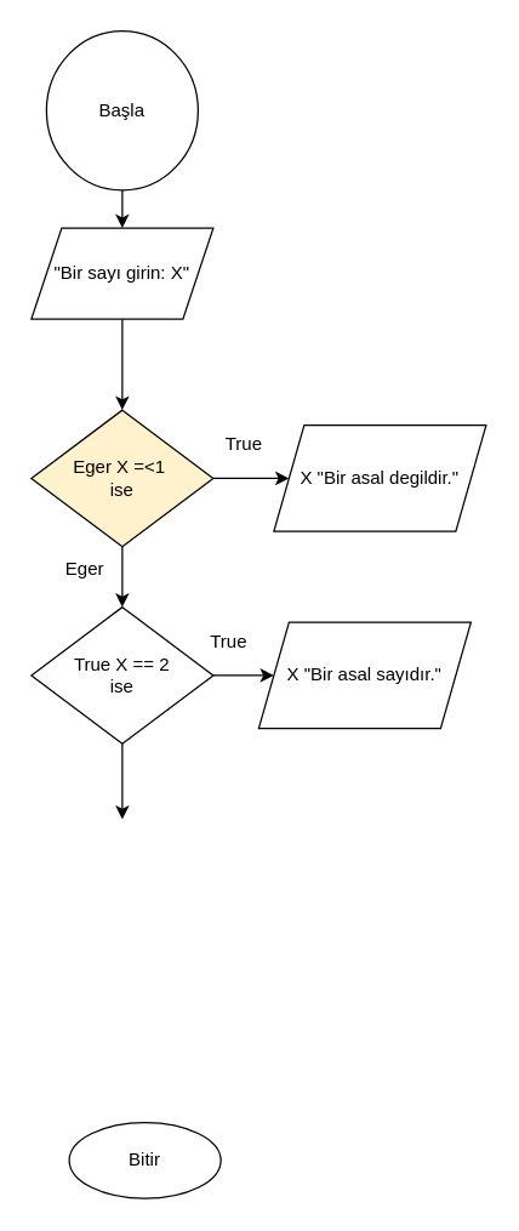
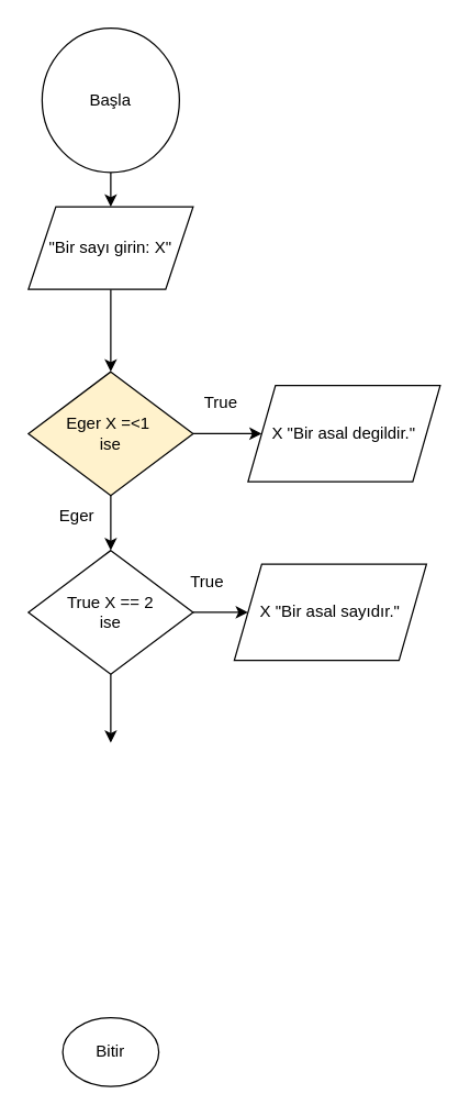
- <mxCell id="11" value="Bitir" style="ellipse;whiteSpace=wrap;html=1;" vertex="1" parent="1"><mxGeometry x="45" y="740" width="100" height="50" as="geometry" /></mxCell>
+ <mxCell id="11" value="Bitir" style="ellipse;whiteSpace=wrap;html=1;" vertex="1" parent="1"><mxGeometry x="45" y="740" width="70" height="50" as="geometry" /></mxCell>
